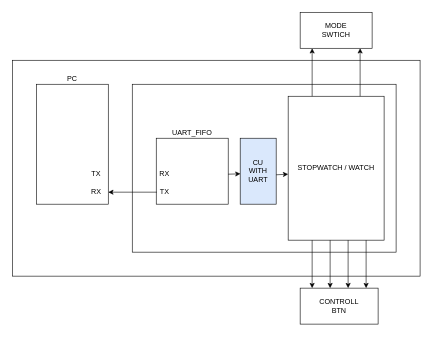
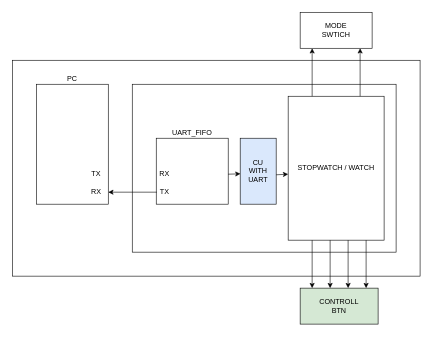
- <mxCell id="22" value="CONTROLL&lt;div&gt;BTN&lt;/div&gt;" style="rounded=0;whiteSpace=wrap;html=1;" vertex="1" parent="1"><mxGeometry x="500" y="480" width="130" height="60" as="geometry" /></mxCell>
+ <mxCell id="22" value="CONTROLL&lt;div&gt;BTN&lt;/div&gt;" style="rounded=0;whiteSpace=wrap;html=1;fillColor=#d5e8d4;" vertex="1" parent="1"><mxGeometry x="500" y="480" width="130" height="60" as="geometry" /></mxCell>
